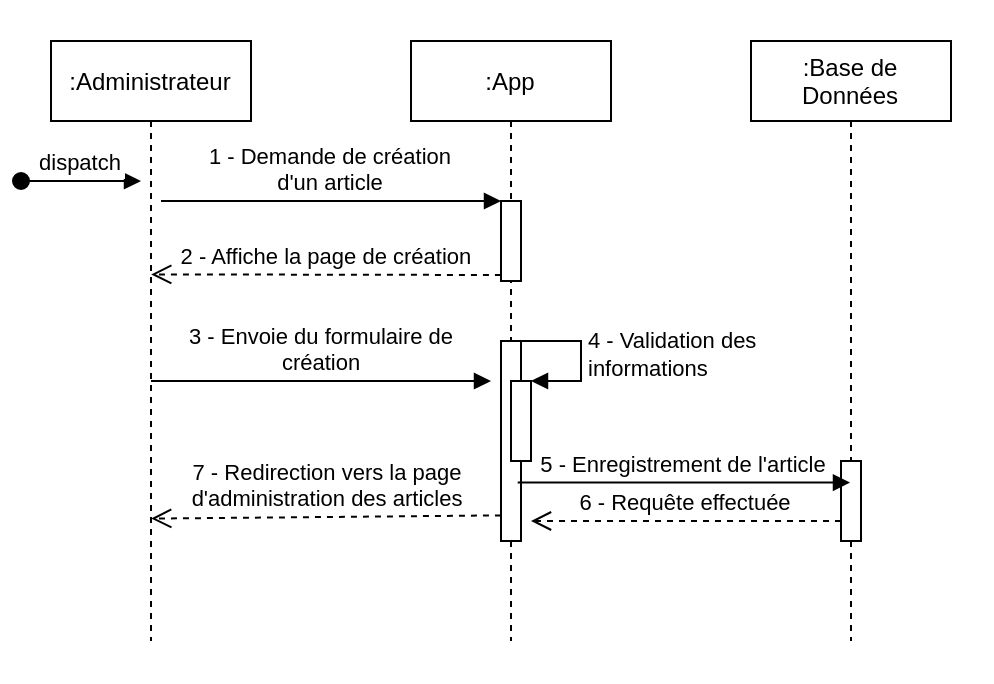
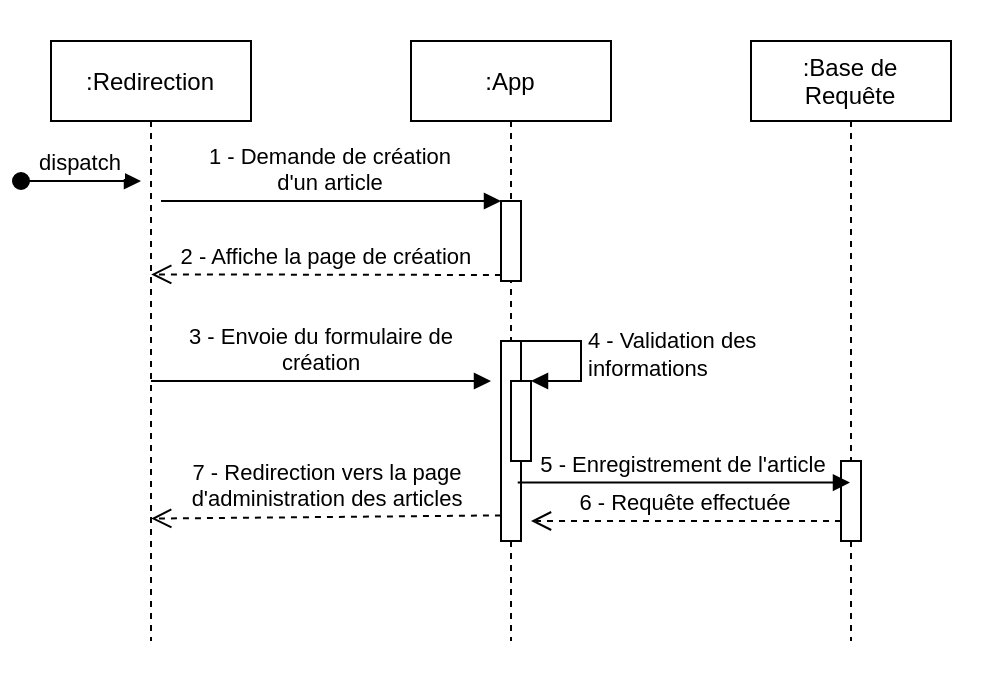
- <mxCell id="12" value=":Base de&#10;Données" style="shape=umlLifeline;perimeter=lifelinePerimeter;container=1;collapsible=0;recursiveResize=0;rounded=0;shadow=0;strokeWidth=1;" vertex="1" parent="1"><mxGeometry x="370" y="20" width="100" height="300" as="geometry" /></mxCell>
+ <mxCell id="12" value=":Base de&#10;Requête" style="shape=umlLifeline;perimeter=lifelinePerimeter;container=1;collapsible=0;recursiveResize=0;rounded=0;shadow=0;strokeWidth=1;" vertex="1" parent="1"><mxGeometry x="370" y="20" width="100" height="300" as="geometry" /></mxCell>
- <mxCell id="2" value=":Administrateur" style="shape=umlLifeline;perimeter=lifelinePerimeter;container=1;collapsible=0;recursiveResize=0;rounded=0;shadow=0;strokeWidth=1;" parent="1" vertex="1"><mxGeometry x="20" y="20" width="100" height="300" as="geometry" /></mxCell>
+ <mxCell id="2" value=":Redirection" style="shape=umlLifeline;perimeter=lifelinePerimeter;container=1;collapsible=0;recursiveResize=0;rounded=0;shadow=0;strokeWidth=1;" parent="1" vertex="1"><mxGeometry x="20" y="20" width="100" height="300" as="geometry" /></mxCell>
